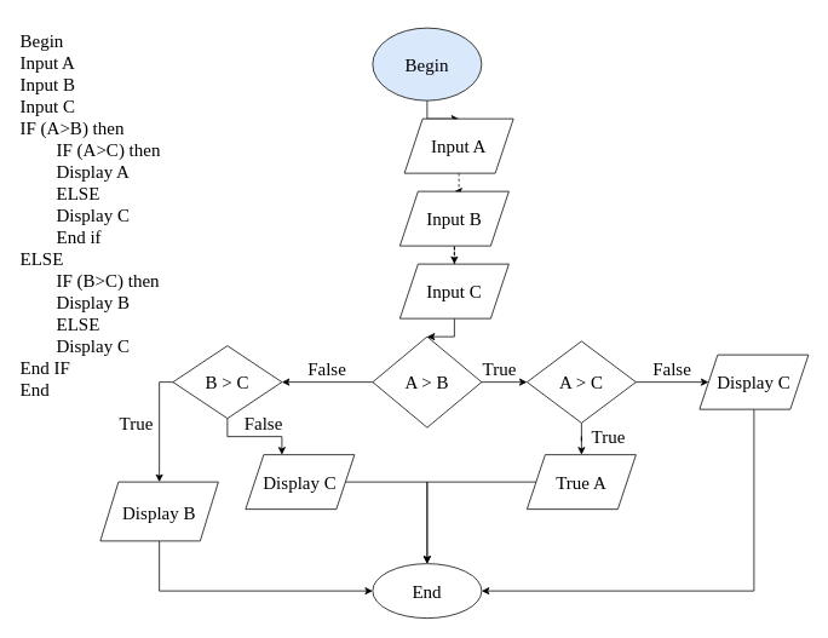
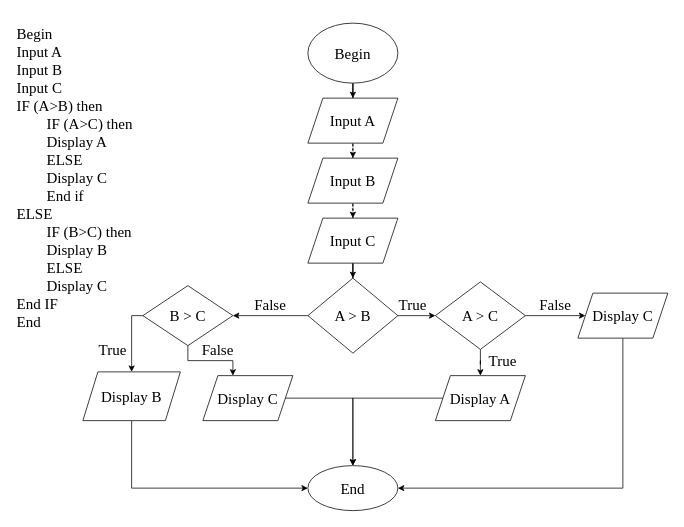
- <mxCell id="4" value="Begin" style="ellipse;whiteSpace=wrap;html=1;fontFamily=Times New Roman;fontSize=20;fillColor=#dae8fc;" vertex="1" parent="1"><mxGeometry x="410" y="30" width="120" height="80" as="geometry" /></mxCell>
+ <mxCell id="4" value="Begin" style="ellipse;whiteSpace=wrap;html=1;fontFamily=Times New Roman;fontSize=20;" vertex="1" parent="1"><mxGeometry x="410" y="30" width="120" height="80" as="geometry" /></mxCell>
- <mxCell id="6" value="Input A" style="shape=parallelogram;perimeter=parallelogramPerimeter;whiteSpace=wrap;html=1;fixedSize=1;fontSize=20;fontFamily=Times New Roman;" vertex="1" parent="1"><mxGeometry x="445" y="130" width="120" height="60" as="geometry" /></mxCell>
+ <mxCell id="6" value="Input A" style="shape=parallelogram;perimeter=parallelogramPerimeter;whiteSpace=wrap;html=1;fixedSize=1;fontSize=20;fontFamily=Times New Roman;" vertex="1" parent="1"><mxGeometry x="410" y="130" width="120" height="60" as="geometry" /></mxCell>
- <mxCell id="8" value="Input B" style="shape=parallelogram;perimeter=parallelogramPerimeter;whiteSpace=wrap;html=1;fixedSize=1;fontSize=20;fontFamily=Times New Roman;" vertex="1" parent="1"><mxGeometry x="440" y="210" width="120" height="60" as="geometry" /></mxCell>
+ <mxCell id="8" value="Input B" style="shape=parallelogram;perimeter=parallelogramPerimeter;whiteSpace=wrap;html=1;fixedSize=1;fontSize=20;fontFamily=Times New Roman;" vertex="1" parent="1"><mxGeometry x="410" y="210" width="120" height="60" as="geometry" /></mxCell>
- <mxCell id="10" value="Input C" style="shape=parallelogram;perimeter=parallelogramPerimeter;whiteSpace=wrap;html=1;fixedSize=1;fontSize=20;fontFamily=Times New Roman;" vertex="1" parent="1"><mxGeometry x="440" y="290" width="120" height="60" as="geometry" /></mxCell>
+ <mxCell id="10" value="Input C" style="shape=parallelogram;perimeter=parallelogramPerimeter;whiteSpace=wrap;html=1;fixedSize=1;fontSize=20;fontFamily=Times New Roman;" vertex="1" parent="1"><mxGeometry x="410" y="290" width="120" height="60" as="geometry" /></mxCell>
- <mxCell id="19" value="True A" style="shape=parallelogram;perimeter=parallelogramPerimeter;whiteSpace=wrap;html=1;fixedSize=1;fontSize=20;fontFamily=Times New Roman;" vertex="1" parent="1"><mxGeometry x="580" y="500" width="120" height="60" as="geometry" /></mxCell>
+ <mxCell id="19" value="Display A" style="shape=parallelogram;perimeter=parallelogramPerimeter;whiteSpace=wrap;html=1;fixedSize=1;fontSize=20;fontFamily=Times New Roman;" vertex="1" parent="1"><mxGeometry x="580" y="500" width="120" height="60" as="geometry" /></mxCell>
- <mxCell id="29" value="Display B" style="shape=parallelogram;perimeter=parallelogramPerimeter;whiteSpace=wrap;html=1;fixedSize=1;fontFamily=Times New Roman;fontSize=20;" vertex="1" parent="1"><mxGeometry x="110" y="530" width="130" height="65" as="geometry" /></mxCell>
+ <mxCell id="29" value="Display B" style="shape=parallelogram;perimeter=parallelogramPerimeter;whiteSpace=wrap;html=1;fixedSize=1;fontFamily=Times New Roman;fontSize=20;" vertex="1" parent="1"><mxGeometry x="110" y="495" width="130" height="65" as="geometry" /></mxCell>
